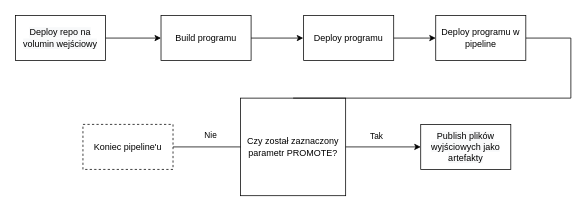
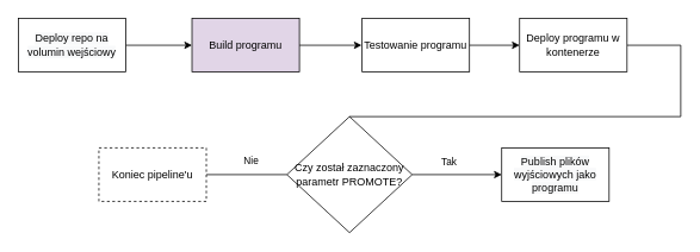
- <mxCell id="10" value="&lt;span&gt;Build programu&lt;/span&gt;" style="rounded=0;whiteSpace=wrap;html=1;" vertex="1" parent="1"><mxGeometry x="214" y="20" width="120" height="60" as="geometry" /></mxCell>
+ <mxCell id="10" value="&lt;span&gt;Build programu&lt;/span&gt;" style="rounded=0;whiteSpace=wrap;html=1;fillColor=#e1d5e7;" vertex="1" parent="1"><mxGeometry x="214" y="20" width="120" height="60" as="geometry" /></mxCell>
- <mxCell id="11" value="&lt;span&gt;Deploy programu&lt;/span&gt;" style="rounded=0;whiteSpace=wrap;html=1;" vertex="1" parent="1"><mxGeometry x="404" y="20" width="120" height="60" as="geometry" /></mxCell>
+ <mxCell id="11" value="&lt;span&gt;Testowanie programu&lt;/span&gt;" style="rounded=0;whiteSpace=wrap;html=1;" vertex="1" parent="1"><mxGeometry x="404" y="20" width="120" height="60" as="geometry" /></mxCell>
- <mxCell id="13" value="&lt;span&gt;Deploy programu w pipeline&lt;/span&gt;" style="rounded=0;whiteSpace=wrap;html=1;" vertex="1" parent="1"><mxGeometry x="580" y="20" width="120" height="60" as="geometry" /></mxCell>
+ <mxCell id="13" value="&lt;span&gt;Deploy programu w kontenerze&lt;/span&gt;" style="rounded=0;whiteSpace=wrap;html=1;" vertex="1" parent="1"><mxGeometry x="580" y="20" width="120" height="60" as="geometry" /></mxCell>
- <mxCell id="5" value="Czy został zaznaczony parametr PROMOTE?" style="whiteSpace=wrap;html=1;rounded=0;" vertex="1" parent="1"><mxGeometry x="320" y="130" width="140" height="130" as="geometry" /></mxCell>
+ <mxCell id="5" value="Czy został zaznaczony parametr PROMOTE?" style="rhombus;whiteSpace=wrap;html=1;" vertex="1" parent="1"><mxGeometry x="320" y="130" width="140" height="130" as="geometry" /></mxCell>
- <mxCell id="9" value="&#10;&#10;&lt;span style=&quot;color: rgb(0, 0, 0); font-family: helvetica; font-size: 12px; font-style: normal; font-weight: 400; letter-spacing: normal; text-align: center; text-indent: 0px; text-transform: none; word-spacing: 0px; background-color: rgb(248, 249, 250); display: inline; float: none;&quot;&gt;Publish plików wyjściowych jako artefakty&lt;/span&gt;&#10;&#10;" style="rounded=0;whiteSpace=wrap;html=1;" vertex="1" parent="1"><mxGeometry x="560" y="165" width="120" height="60" as="geometry" /></mxCell>
+ <mxCell id="9" value="&#10;&#10;&lt;span style=&quot;color: rgb(0, 0, 0); font-family: helvetica; font-size: 12px; font-style: normal; font-weight: 400; letter-spacing: normal; text-align: center; text-indent: 0px; text-transform: none; word-spacing: 0px; background-color: rgb(248, 249, 250); display: inline; float: none;&quot;&gt;Publish plików wyjściowych jako programu&lt;/span&gt;&#10;&#10;" style="rounded=0;whiteSpace=wrap;html=1;" vertex="1" parent="1"><mxGeometry x="560" y="165" width="120" height="60" as="geometry" /></mxCell>
